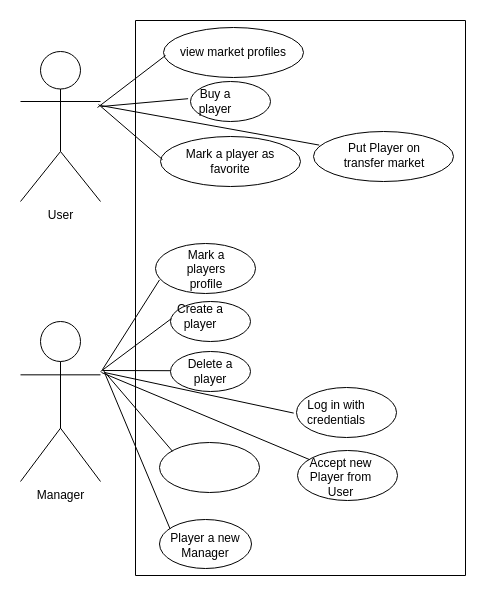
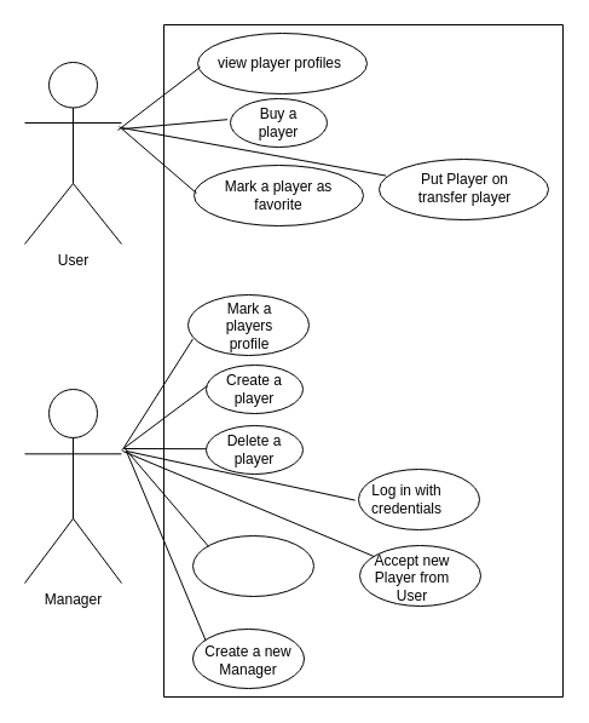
- <mxCell id="17" value="view market profiles" style="text;whiteSpace=wrap;html=1;" parent="1" vertex="1"><mxGeometry x="178" y="38" width="122" height="28" as="geometry" /></mxCell>
+ <mxCell id="17" value="view player profiles" style="text;whiteSpace=wrap;html=1;" parent="1" vertex="1"><mxGeometry x="178" y="38" width="122" height="28" as="geometry" /></mxCell>
- <mxCell id="6" value="Buy a player" style="text;html=1;strokeColor=none;fillColor=none;align=center;verticalAlign=middle;whiteSpace=wrap;rounded=0;" parent="1" vertex="1"><mxGeometry x="195" y="91" width="40" height="20" as="geometry" /></mxCell>
+ <mxCell id="6" value="Buy a player" style="text;html=1;strokeColor=none;fillColor=none;align=center;verticalAlign=middle;whiteSpace=wrap;rounded=0;" parent="1" vertex="1"><mxGeometry x="210" y="91" width="40" height="20" as="geometry" /></mxCell>
- <mxCell id="32" value="Put Player on transfer market" style="text;html=1;strokeColor=none;fillColor=none;align=center;verticalAlign=middle;whiteSpace=wrap;rounded=0;" parent="1" vertex="1"><mxGeometry x="334" y="145" width="100" height="20" as="geometry" /></mxCell>
+ <mxCell id="32" value="Put Player on transfer player" style="text;html=1;strokeColor=none;fillColor=none;align=center;verticalAlign=middle;whiteSpace=wrap;rounded=0;" parent="1" vertex="1"><mxGeometry x="334" y="145" width="100" height="20" as="geometry" /></mxCell>
- <mxCell id="10" value="Create a player" style="text;html=1;strokeColor=none;fillColor=none;align=center;verticalAlign=middle;whiteSpace=wrap;rounded=0;" parent="1" vertex="1"><mxGeometry x="175" y="306" width="50" height="20" as="geometry" /></mxCell>
+ <mxCell id="10" value="Create a player" style="text;html=1;strokeColor=none;fillColor=none;align=center;verticalAlign=middle;whiteSpace=wrap;rounded=0;" parent="1" vertex="1"><mxGeometry x="185" y="311" width="50" height="20" as="geometry" /></mxCell>
- <mxCell id="35" value="Player a new Manager" style="text;html=1;strokeColor=none;fillColor=none;align=center;verticalAlign=middle;whiteSpace=wrap;rounded=0;" vertex="1" parent="1"><mxGeometry x="166" y="535" width="78" height="20" as="geometry" /></mxCell>
+ <mxCell id="35" value="Create a new Manager" style="text;html=1;strokeColor=none;fillColor=none;align=center;verticalAlign=middle;whiteSpace=wrap;rounded=0;" vertex="1" parent="1"><mxGeometry x="166" y="535" width="78" height="20" as="geometry" /></mxCell>
